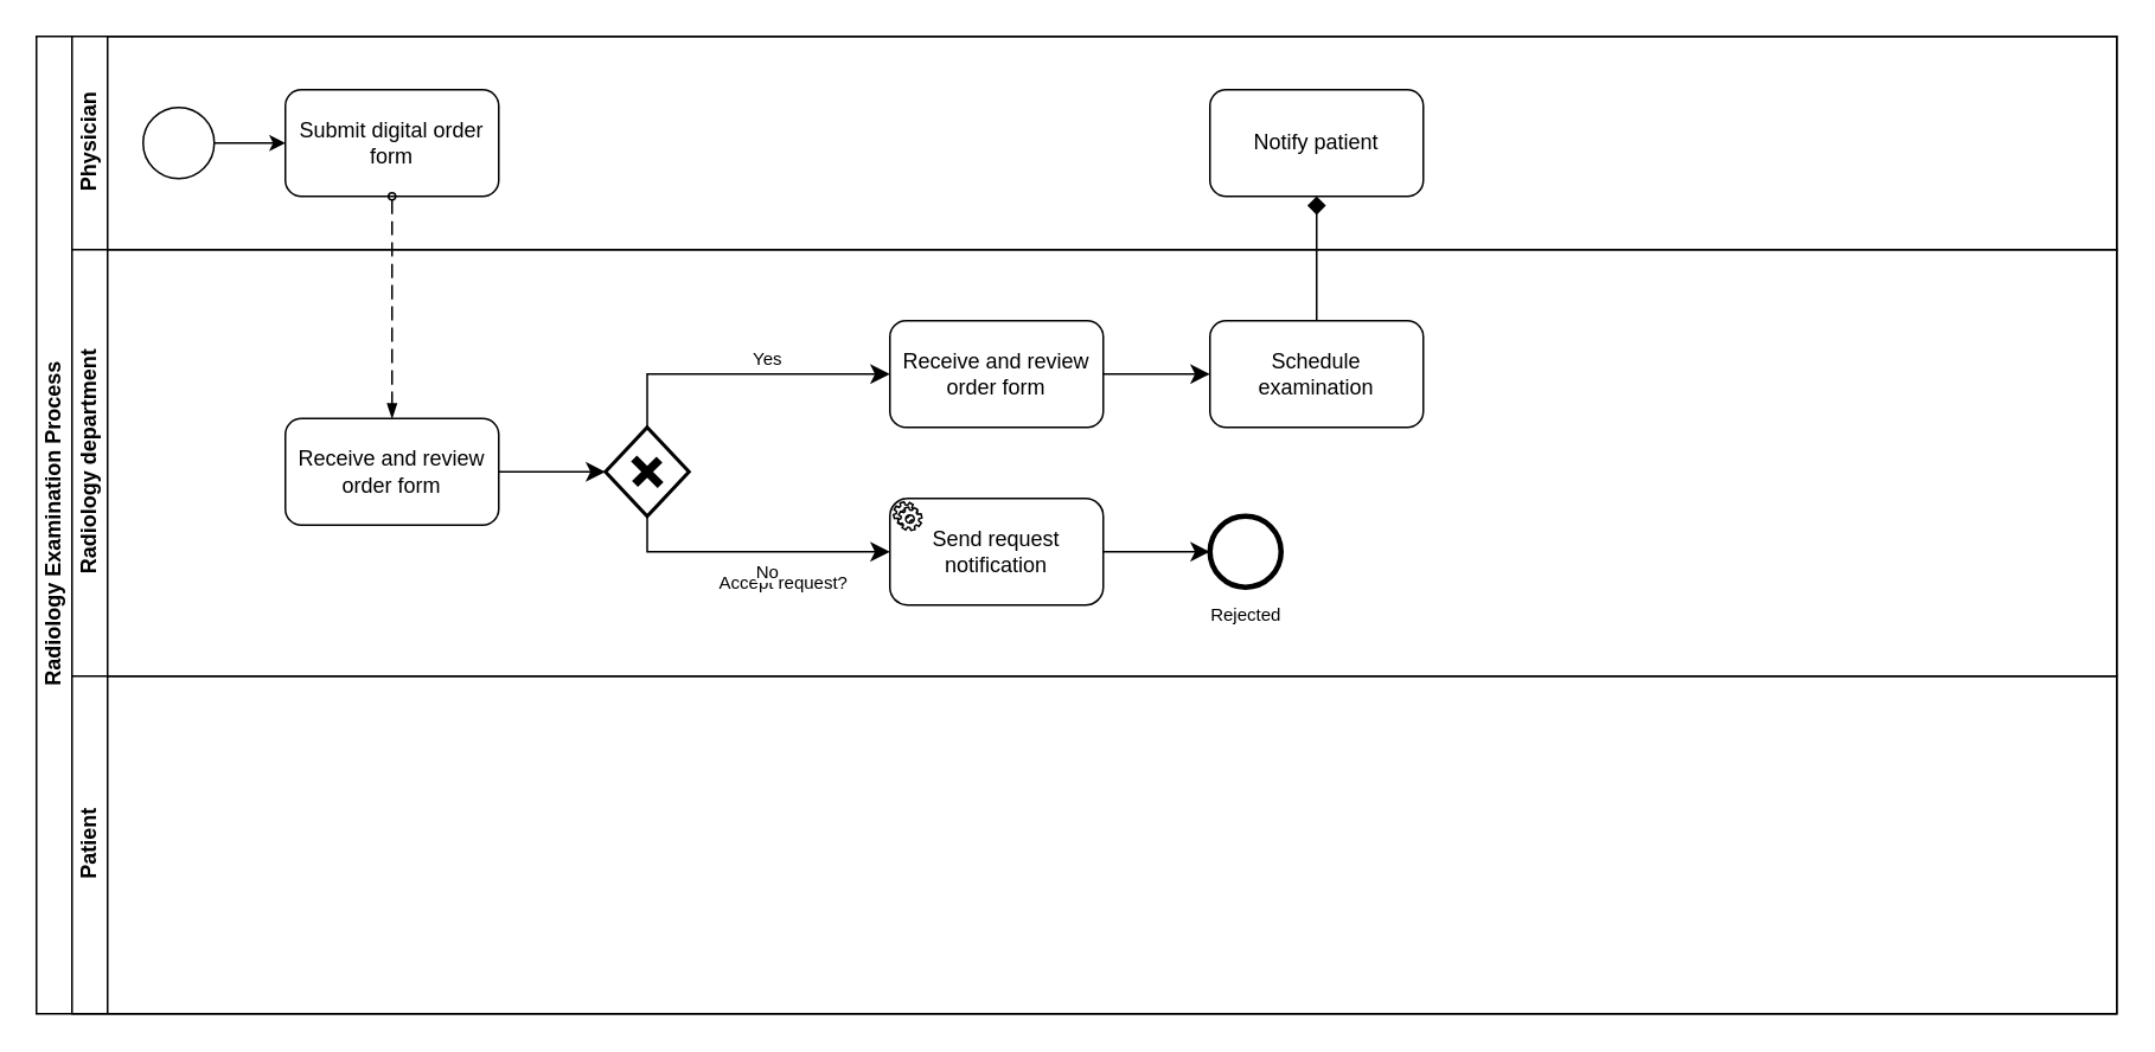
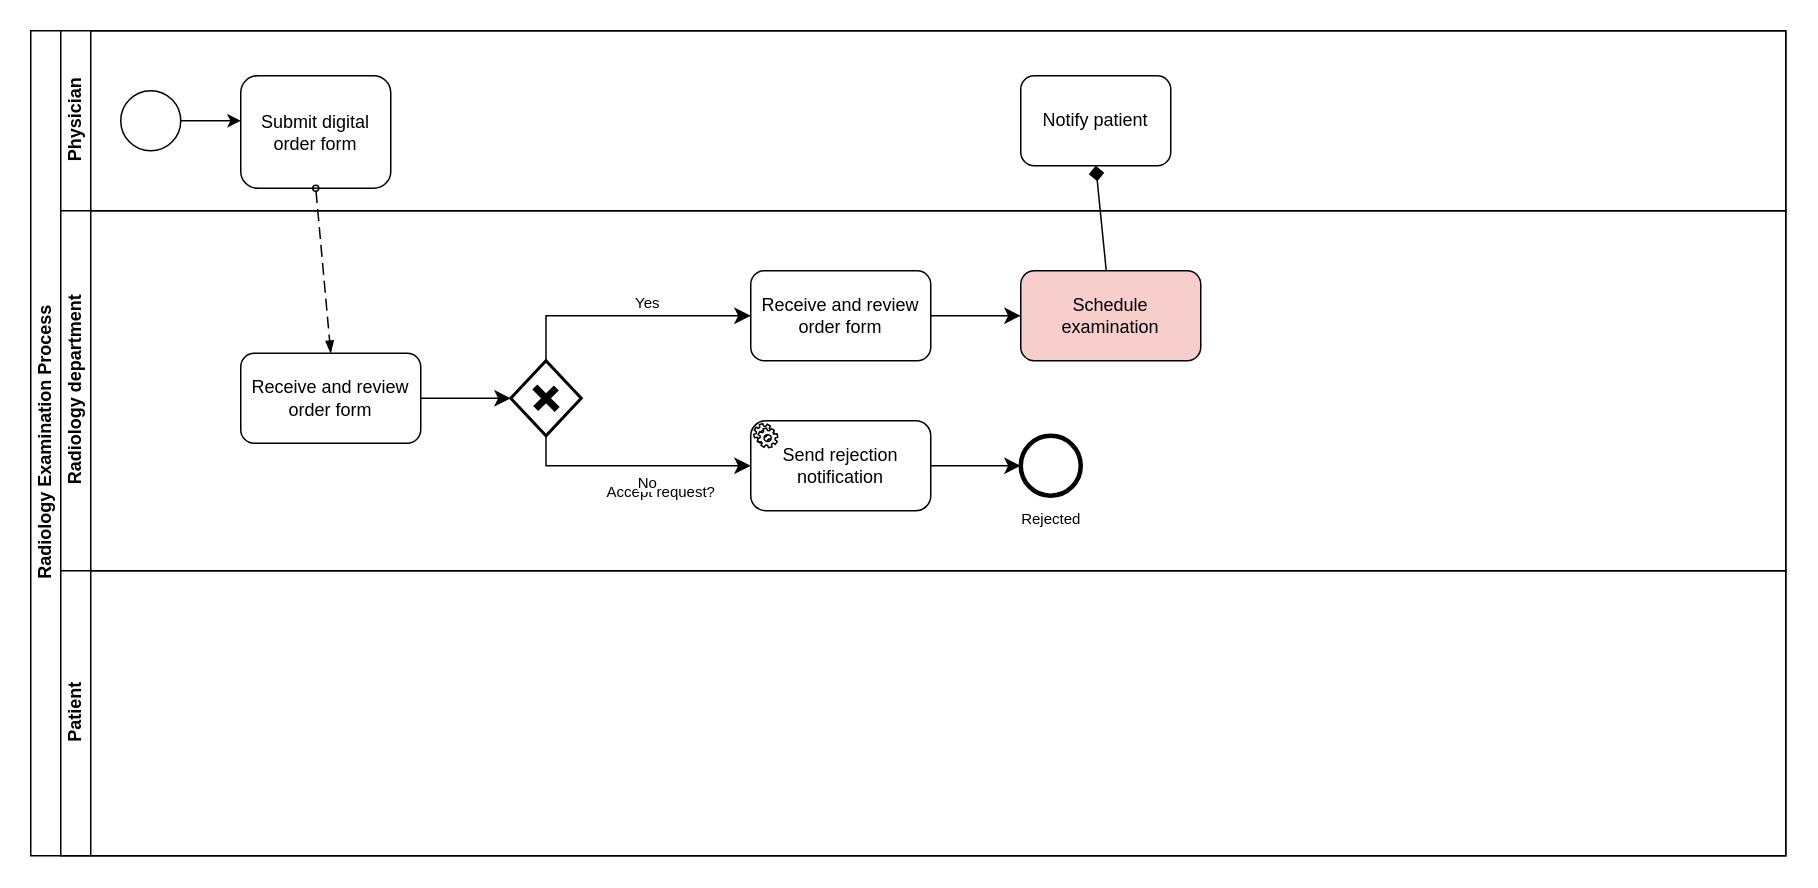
- <mxCell id="6" value="Submit digital order form" style="rounded=1;whiteSpace=wrap;html=1;" vertex="1" parent="3"><mxGeometry x="120" y="30" width="120" height="60" as="geometry" /></mxCell>
+ <mxCell id="6" value="Submit digital order form" style="rounded=1;whiteSpace=wrap;html=1;" vertex="1" parent="3"><mxGeometry x="120" y="30" width="100" height="75" as="geometry" /></mxCell>
- <mxCell id="7" value="Notify patient" style="rounded=1;whiteSpace=wrap;html=1;" vertex="1" parent="3"><mxGeometry x="640" y="30" width="120" height="60" as="geometry" /></mxCell>
+ <mxCell id="7" value="Notify patient" style="rounded=1;whiteSpace=wrap;html=1;" vertex="1" parent="3"><mxGeometry x="640" y="30" width="100" height="60" as="geometry" /></mxCell>
- <mxCell id="24" value="Schedule examination" style="rounded=1;whiteSpace=wrap;html=1;" vertex="1" parent="8"><mxGeometry x="640" y="40" width="120" height="60" as="geometry" /></mxCell>
+ <mxCell id="24" value="Schedule examination" style="rounded=1;whiteSpace=wrap;html=1;fillColor=#f8cecc;" vertex="1" parent="8"><mxGeometry x="640" y="40" width="120" height="60" as="geometry" /></mxCell>
- <mxCell id="18" value="Send request notification" style="points=[[0.25,0,0],[0.5,0,0],[0.75,0,0],[1,0.25,0],[1,0.5,0],[1,0.75,0],[0.75,1,0],[0.5,1,0],[0.25,1,0],[0,0.75,0],[0,0.5,0],[0,0.25,0]];shape=mxgraph.bpmn.task;whiteSpace=wrap;rectStyle=rounded;size=10;html=1;container=1;expand=0;collapsible=0;taskMarker=service;" vertex="1" parent="8"><mxGeometry x="460" y="140" width="120" height="60" as="geometry" /></mxCell>
+ <mxCell id="18" value="Send rejection notification" style="points=[[0.25,0,0],[0.5,0,0],[0.75,0,0],[1,0.25,0],[1,0.5,0],[1,0.75,0],[0.75,1,0],[0.5,1,0],[0.25,1,0],[0,0.75,0],[0,0.5,0],[0,0.25,0]];shape=mxgraph.bpmn.task;whiteSpace=wrap;rectStyle=rounded;size=10;html=1;container=1;expand=0;collapsible=0;taskMarker=service;" vertex="1" parent="8"><mxGeometry x="460" y="140" width="120" height="60" as="geometry" /></mxCell>
